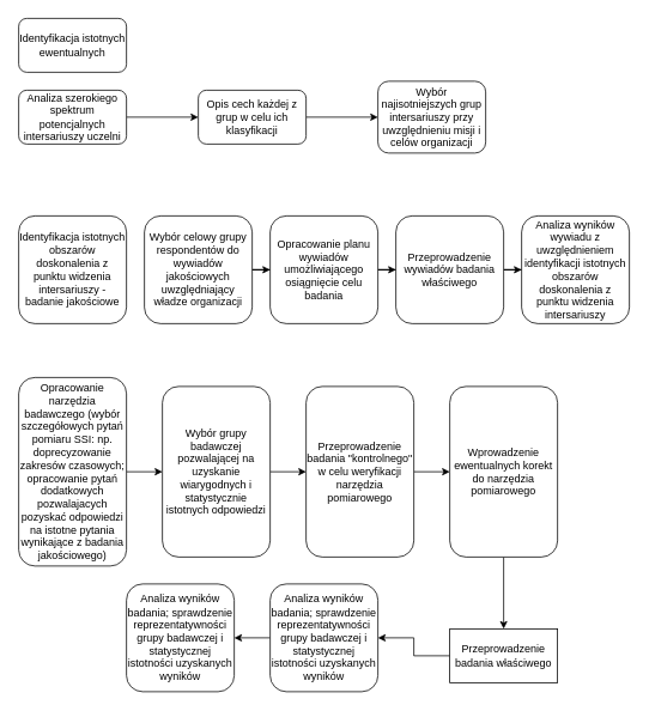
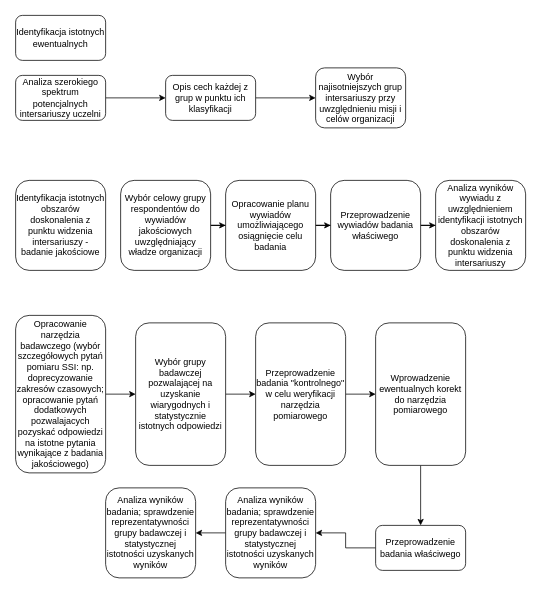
- <mxCell id="11" value="Opis cech każdej z grup w celu ich klasyfikacji" style="whiteSpace=wrap;html=1;rounded=1;" parent="1" vertex="1"><mxGeometry x="220" y="100" width="120" height="60" as="geometry" /></mxCell>
+ <mxCell id="11" value="Opis cech każdej z grup w punktu ich klasyfikacji" style="whiteSpace=wrap;html=1;rounded=1;" parent="1" vertex="1"><mxGeometry x="220" y="100" width="120" height="60" as="geometry" /></mxCell>
- <mxCell id="25" value="Przeprowadzenie badania właściwego" style="whiteSpace=wrap;html=1;rounded=0;" parent="1" vertex="1"><mxGeometry x="500" y="700" width="120" height="60" as="geometry" /></mxCell>
+ <mxCell id="25" value="Przeprowadzenie badania właściwego" style="whiteSpace=wrap;html=1;rounded=1;" parent="1" vertex="1"><mxGeometry x="500" y="700" width="120" height="60" as="geometry" /></mxCell>
